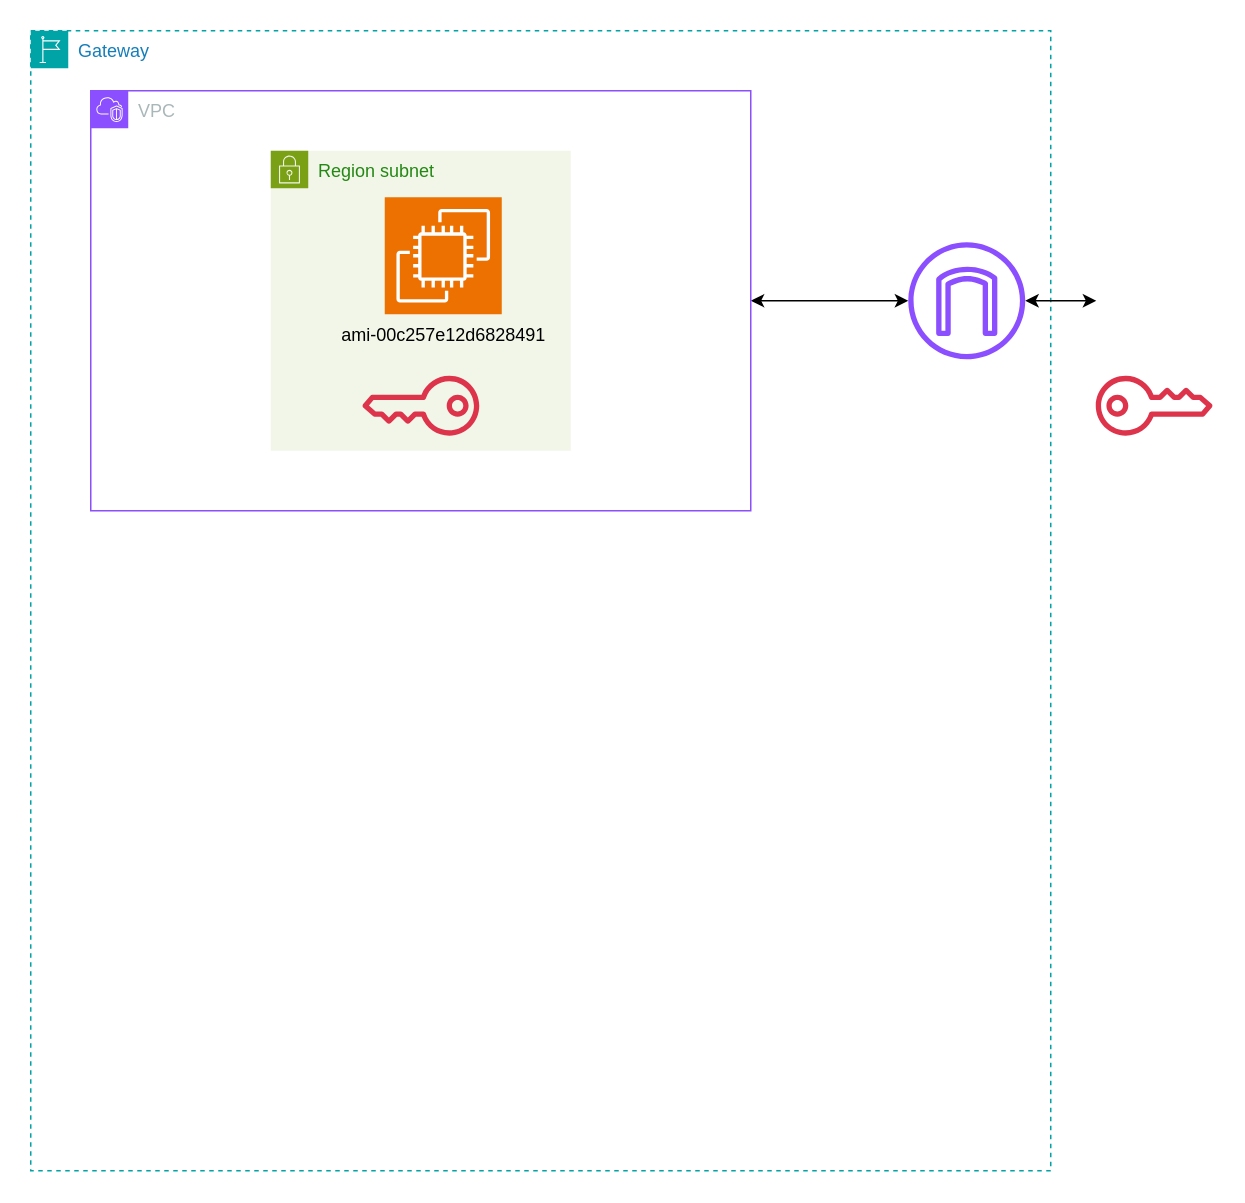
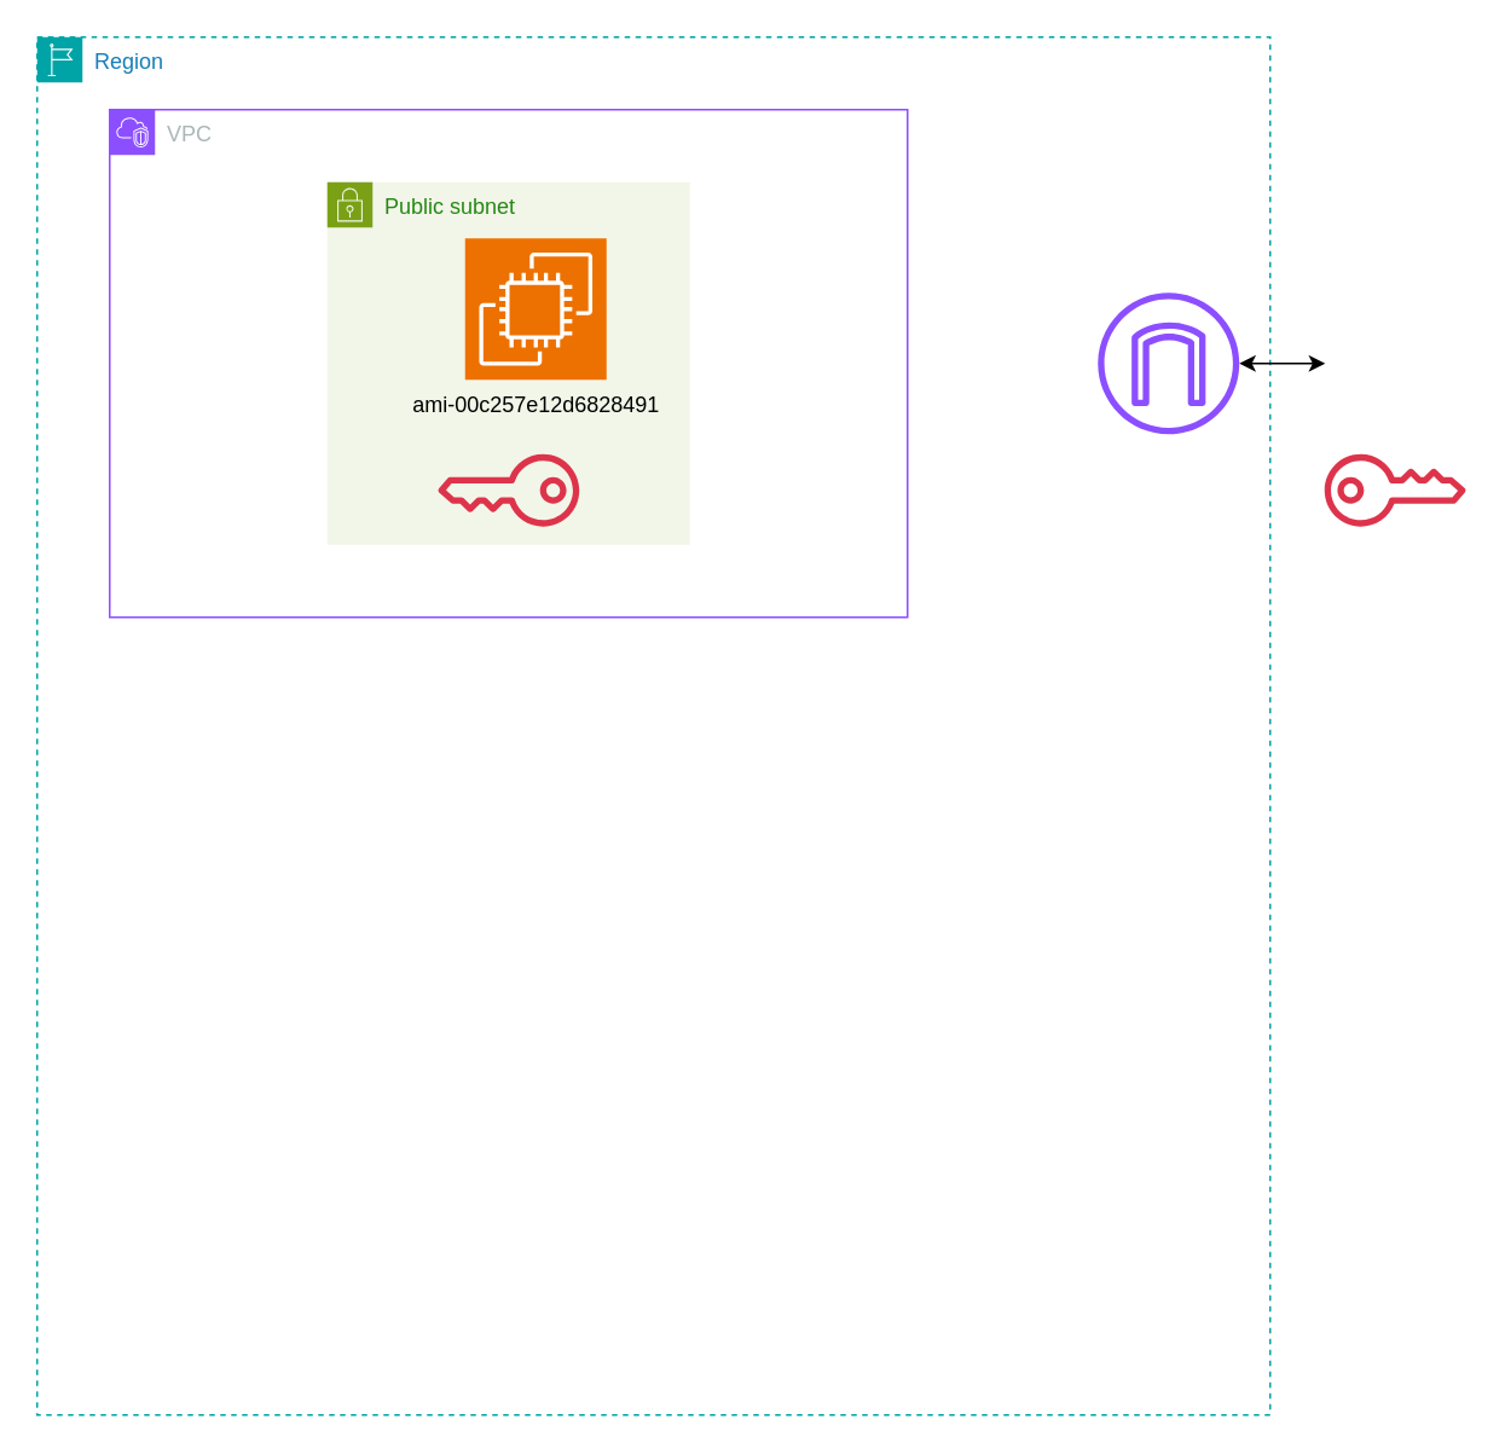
- <mxCell id="2" value="Gateway" style="points=[[0,0],[0.25,0],[0.5,0],[0.75,0],[1,0],[1,0.25],[1,0.5],[1,0.75],[1,1],[0.75,1],[0.5,1],[0.25,1],[0,1],[0,0.75],[0,0.5],[0,0.25]];outlineConnect=0;gradientColor=none;html=1;whiteSpace=wrap;fontSize=12;fontStyle=0;container=1;pointerEvents=0;collapsible=0;recursiveResize=0;shape=mxgraph.aws4.group;grIcon=mxgraph.aws4.group_region;strokeColor=#00A4A6;fillColor=none;verticalAlign=top;align=left;spacingLeft=30;fontColor=#147EBA;dashed=1;" vertex="1" parent="1"><mxGeometry x="20" y="20" width="680" height="760" as="geometry" /></mxCell>
+ <mxCell id="2" value="Region" style="points=[[0,0],[0.25,0],[0.5,0],[0.75,0],[1,0],[1,0.25],[1,0.5],[1,0.75],[1,1],[0.75,1],[0.5,1],[0.25,1],[0,1],[0,0.75],[0,0.5],[0,0.25]];outlineConnect=0;gradientColor=none;html=1;whiteSpace=wrap;fontSize=12;fontStyle=0;container=1;pointerEvents=0;collapsible=0;recursiveResize=0;shape=mxgraph.aws4.group;grIcon=mxgraph.aws4.group_region;strokeColor=#00A4A6;fillColor=none;verticalAlign=top;align=left;spacingLeft=30;fontColor=#147EBA;dashed=1;" vertex="1" parent="1"><mxGeometry x="20" y="20" width="680" height="760" as="geometry" /></mxCell>
- <mxCell id="5" value="Region subnet" style="points=[[0,0],[0.25,0],[0.5,0],[0.75,0],[1,0],[1,0.25],[1,0.5],[1,0.75],[1,1],[0.75,1],[0.5,1],[0.25,1],[0,1],[0,0.75],[0,0.5],[0,0.25]];outlineConnect=0;gradientColor=none;html=1;whiteSpace=wrap;fontSize=12;fontStyle=0;container=1;pointerEvents=0;collapsible=0;recursiveResize=0;shape=mxgraph.aws4.group;grIcon=mxgraph.aws4.group_security_group;grStroke=0;strokeColor=#7AA116;fillColor=#F2F6E8;verticalAlign=top;align=left;spacingLeft=30;fontColor=#248814;dashed=0;" vertex="1" parent="4"><mxGeometry x="120" y="40" width="200" height="200" as="geometry" /></mxCell>
+ <mxCell id="5" value="Public subnet" style="points=[[0,0],[0.25,0],[0.5,0],[0.75,0],[1,0],[1,0.25],[1,0.5],[1,0.75],[1,1],[0.75,1],[0.5,1],[0.25,1],[0,1],[0,0.75],[0,0.5],[0,0.25]];outlineConnect=0;gradientColor=none;html=1;whiteSpace=wrap;fontSize=12;fontStyle=0;container=1;pointerEvents=0;collapsible=0;recursiveResize=0;shape=mxgraph.aws4.group;grIcon=mxgraph.aws4.group_security_group;grStroke=0;strokeColor=#7AA116;fillColor=#F2F6E8;verticalAlign=top;align=left;spacingLeft=30;fontColor=#248814;dashed=0;" vertex="1" parent="4"><mxGeometry x="120" y="40" width="200" height="200" as="geometry" /></mxCell>
- <mxCell id="3" value="" style="edgeStyle=orthogonalEdgeStyle;rounded=0;orthogonalLoop=1;jettySize=auto;html=1;startArrow=classic;startFill=1;" edge="1" parent="2" source="4" target="8"><mxGeometry relative="1" as="geometry" /></mxCell>
